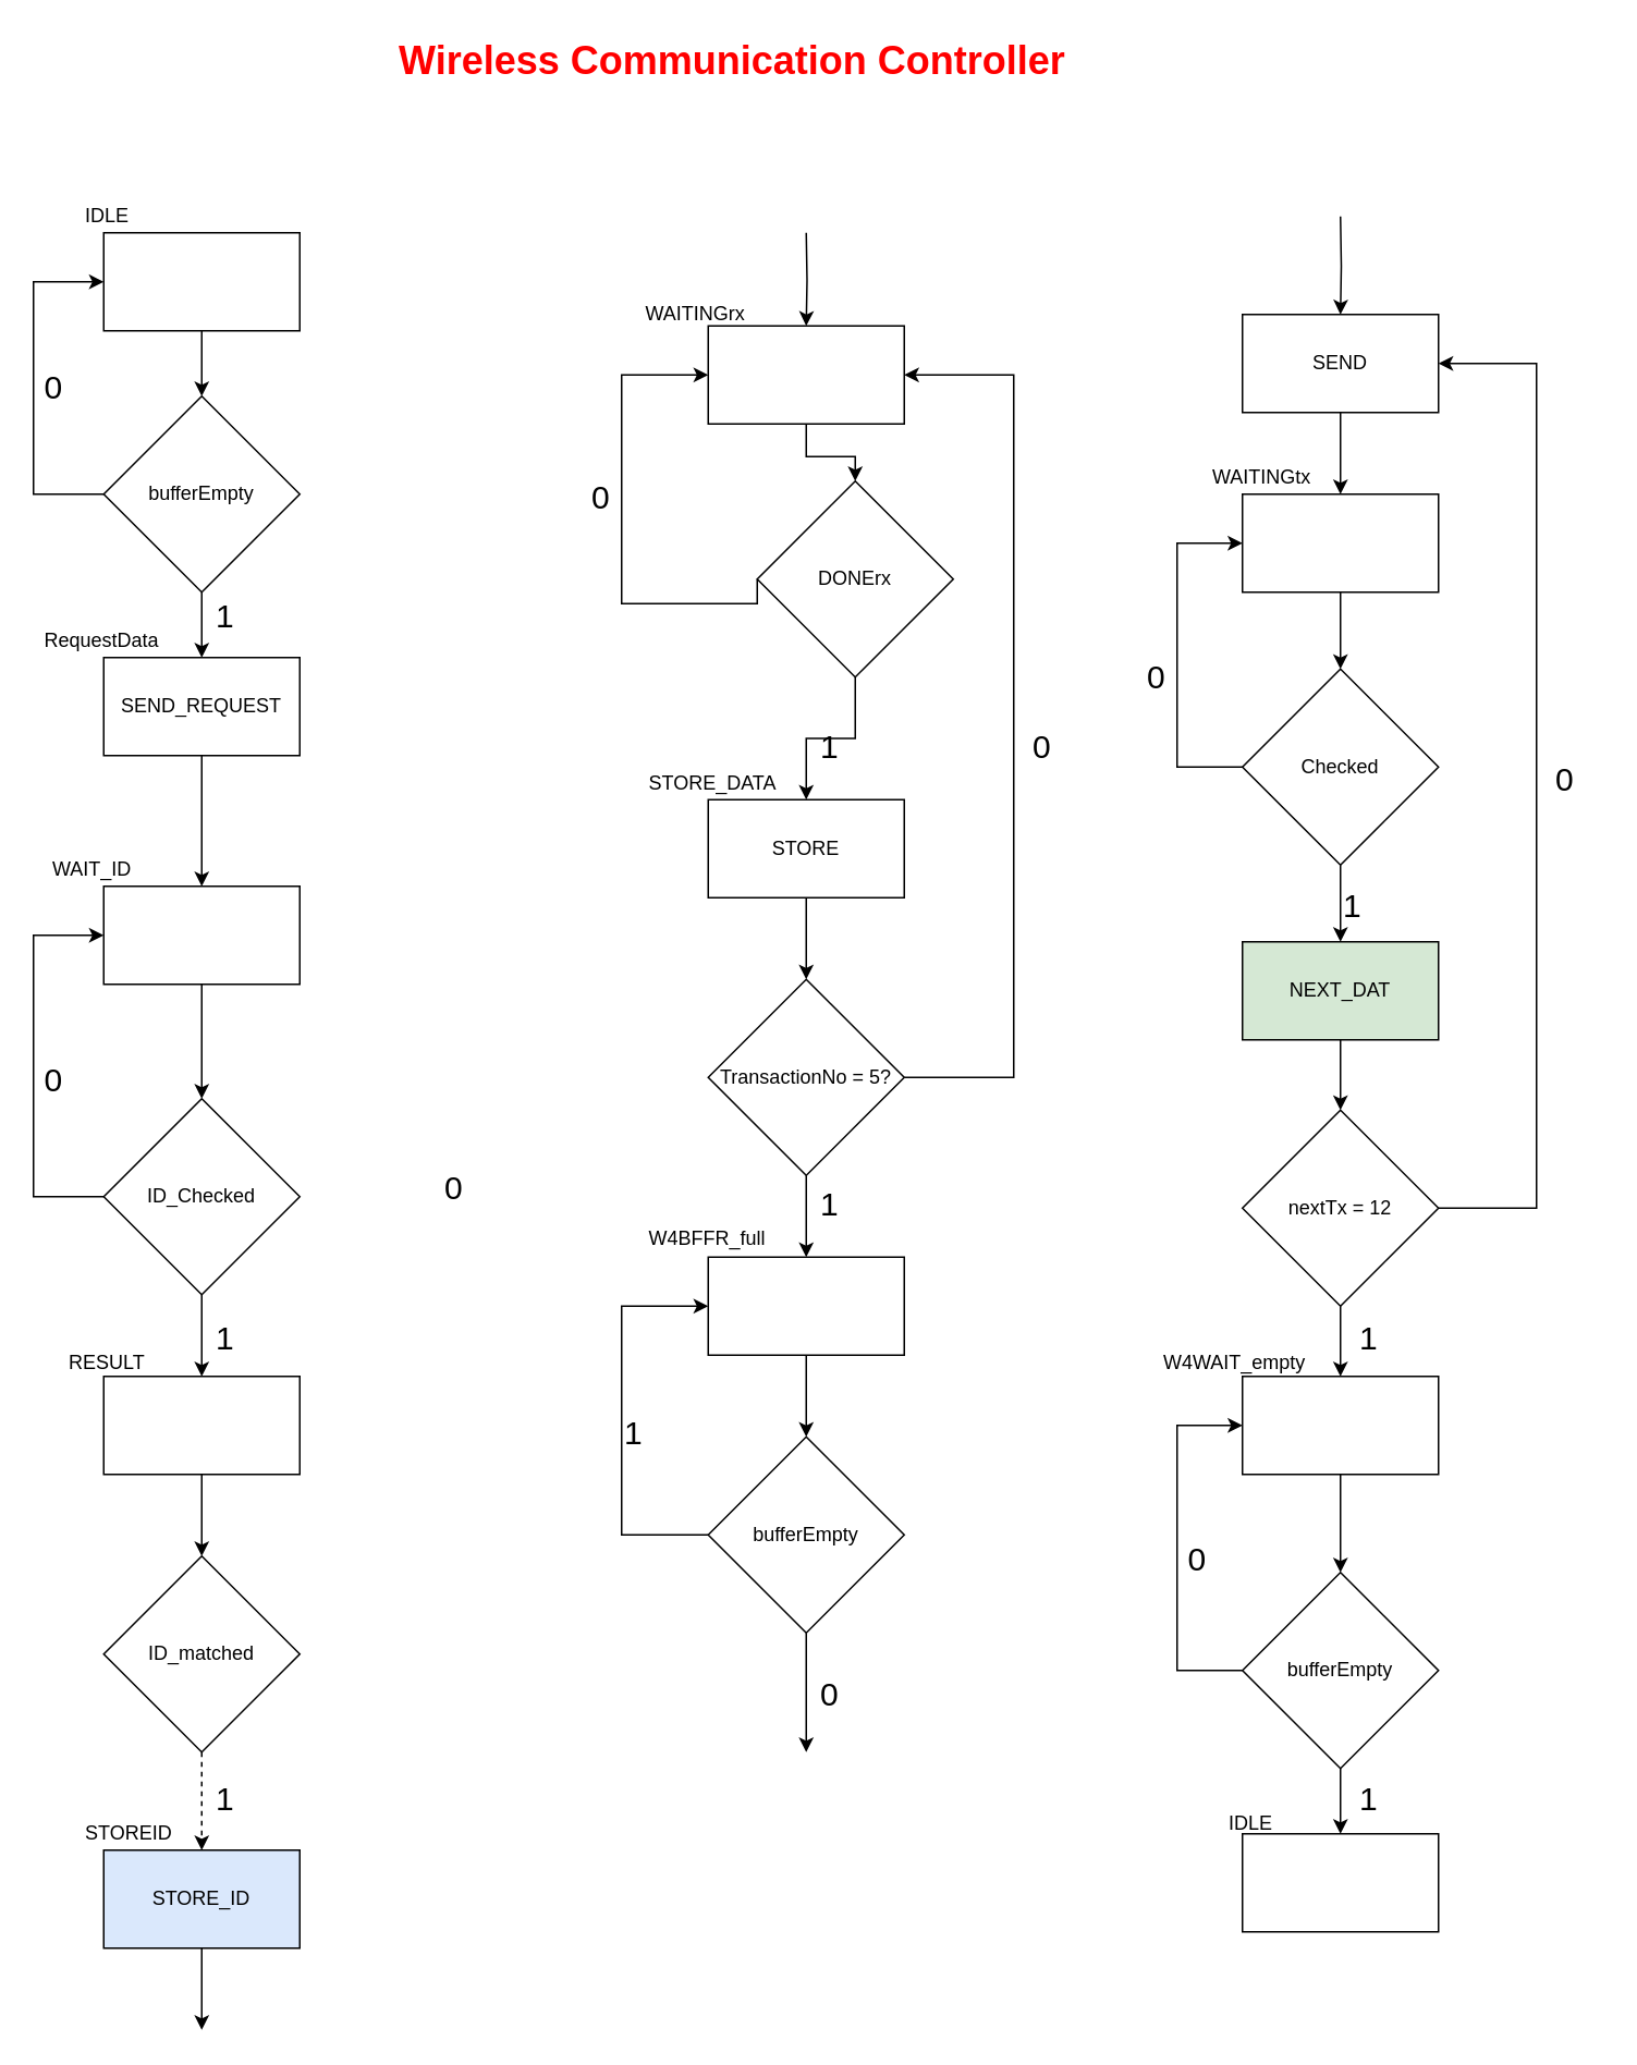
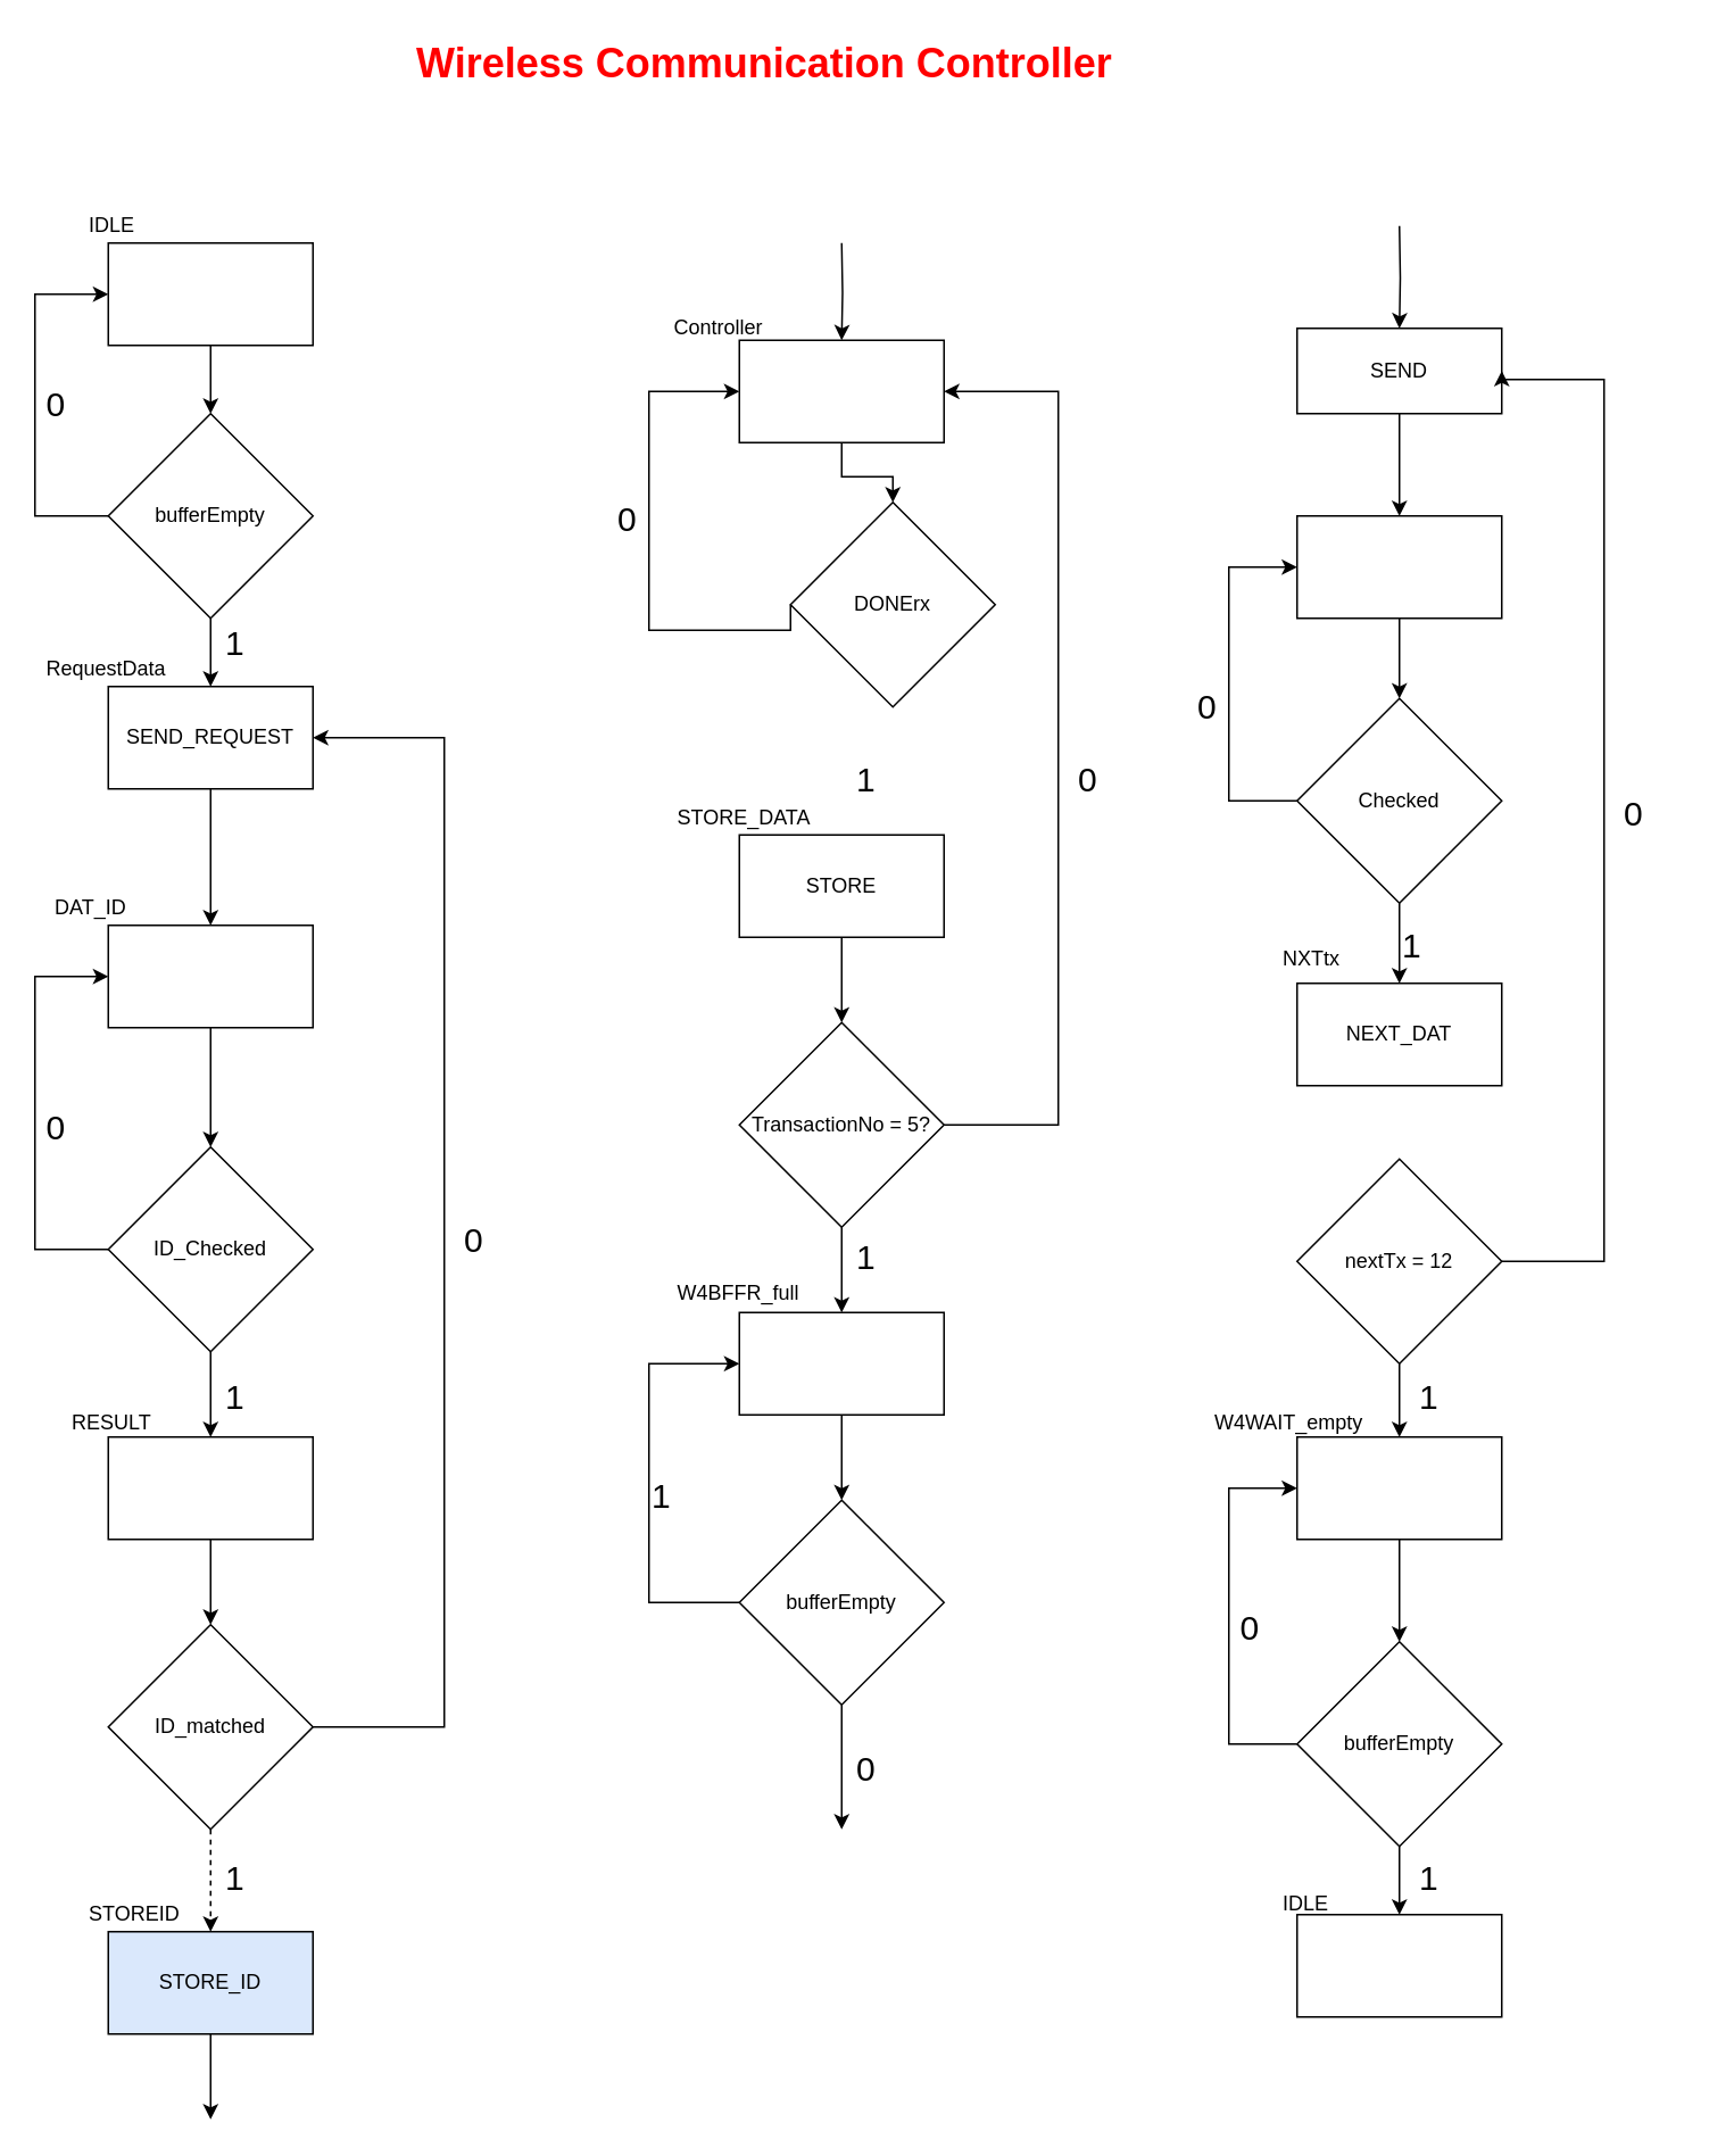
- <mxCell id="28" value="WAITINGrx" style="text;html=1;resizable=0;points=[];autosize=1;align=left;verticalAlign=top;spacingTop=-4;" parent="1" vertex="1"><mxGeometry x="393" y="182" width="80" height="20" as="geometry" /></mxCell>
+ <mxCell id="28" value="Controller" style="text;html=1;resizable=0;points=[];autosize=1;align=left;verticalAlign=top;spacingTop=-4;" parent="1" vertex="1"><mxGeometry x="393" y="182" width="80" height="20" as="geometry" /></mxCell>
- <mxCell id="47" value="SEND" style="rounded=0;whiteSpace=wrap;html=1;" parent="1" vertex="1"><mxGeometry x="760" y="192" width="120" height="60" as="geometry" /></mxCell>
+ <mxCell id="47" value="SEND" style="rounded=0;whiteSpace=wrap;html=1;" parent="1" vertex="1"><mxGeometry x="760" y="192" width="120" height="50" as="geometry" /></mxCell>
- <mxCell id="50" value="WAITINGtx" style="text;html=1;resizable=0;points=[];autosize=1;align=left;verticalAlign=top;spacingTop=-4;" parent="1" vertex="1"><mxGeometry x="740" y="282" width="80" height="20" as="geometry" /></mxCell>
- <mxCell id="30" style="edgeStyle=orthogonalEdgeStyle;rounded=0;orthogonalLoop=1;jettySize=auto;html=1;exitX=0.5;exitY=1;exitDx=0;exitDy=0;entryX=0.5;entryY=0;entryDx=0;entryDy=0;" parent="1" source="31" target="33" edge="1"><mxGeometry relative="1" as="geometry" /></mxCell>
- <mxCell id="10" value="WAIT_ID" style="text;html=1;resizable=0;points=[];autosize=1;align=left;verticalAlign=top;spacingTop=-4;" parent="1" vertex="1"><mxGeometry x="30" y="522" width="60" height="20" as="geometry" /></mxCell>
+ <mxCell id="10" value="DAT_ID" style="text;html=1;resizable=0;points=[];autosize=1;align=left;verticalAlign=top;spacingTop=-4;" parent="1" vertex="1"><mxGeometry x="30" y="522" width="60" height="20" as="geometry" /></mxCell>
+ <mxCell id="56" value="NXTtx" style="text;html=1;resizable=0;points=[];autosize=1;align=left;verticalAlign=top;spacingTop=-4;" parent="1" vertex="1"><mxGeometry x="750" y="552" width="50" height="20" as="geometry" /></mxCell>
- <mxCell id="55" value="NEXT_DAT" style="rounded=0;whiteSpace=wrap;html=1;fillColor=#d5e8d4;" parent="1" vertex="1"><mxGeometry x="760" y="576" width="120" height="60" as="geometry" /></mxCell>
+ <mxCell id="55" value="NEXT_DAT" style="rounded=0;whiteSpace=wrap;html=1;" parent="1" vertex="1"><mxGeometry x="760" y="576" width="120" height="60" as="geometry" /></mxCell>
- <mxCell id="54" style="edgeStyle=orthogonalEdgeStyle;rounded=0;orthogonalLoop=1;jettySize=auto;html=1;exitX=0.5;exitY=1;exitDx=0;exitDy=0;entryX=0.5;entryY=0;entryDx=0;entryDy=0;" parent="1" source="55" target="59" edge="1"><mxGeometry relative="1" as="geometry" /></mxCell>
+ <mxCell id="17" style="edgeStyle=orthogonalEdgeStyle;rounded=0;orthogonalLoop=1;jettySize=auto;html=1;exitX=1;exitY=0.5;exitDx=0;exitDy=0;entryX=1;entryY=0.5;entryDx=0;entryDy=0;" parent="1" source="19" target="15" edge="1"><mxGeometry relative="1" as="geometry"><Array as="points"><mxPoint x="260" y="1012" /><mxPoint x="260" y="432" /></Array></mxGeometry></mxCell>
